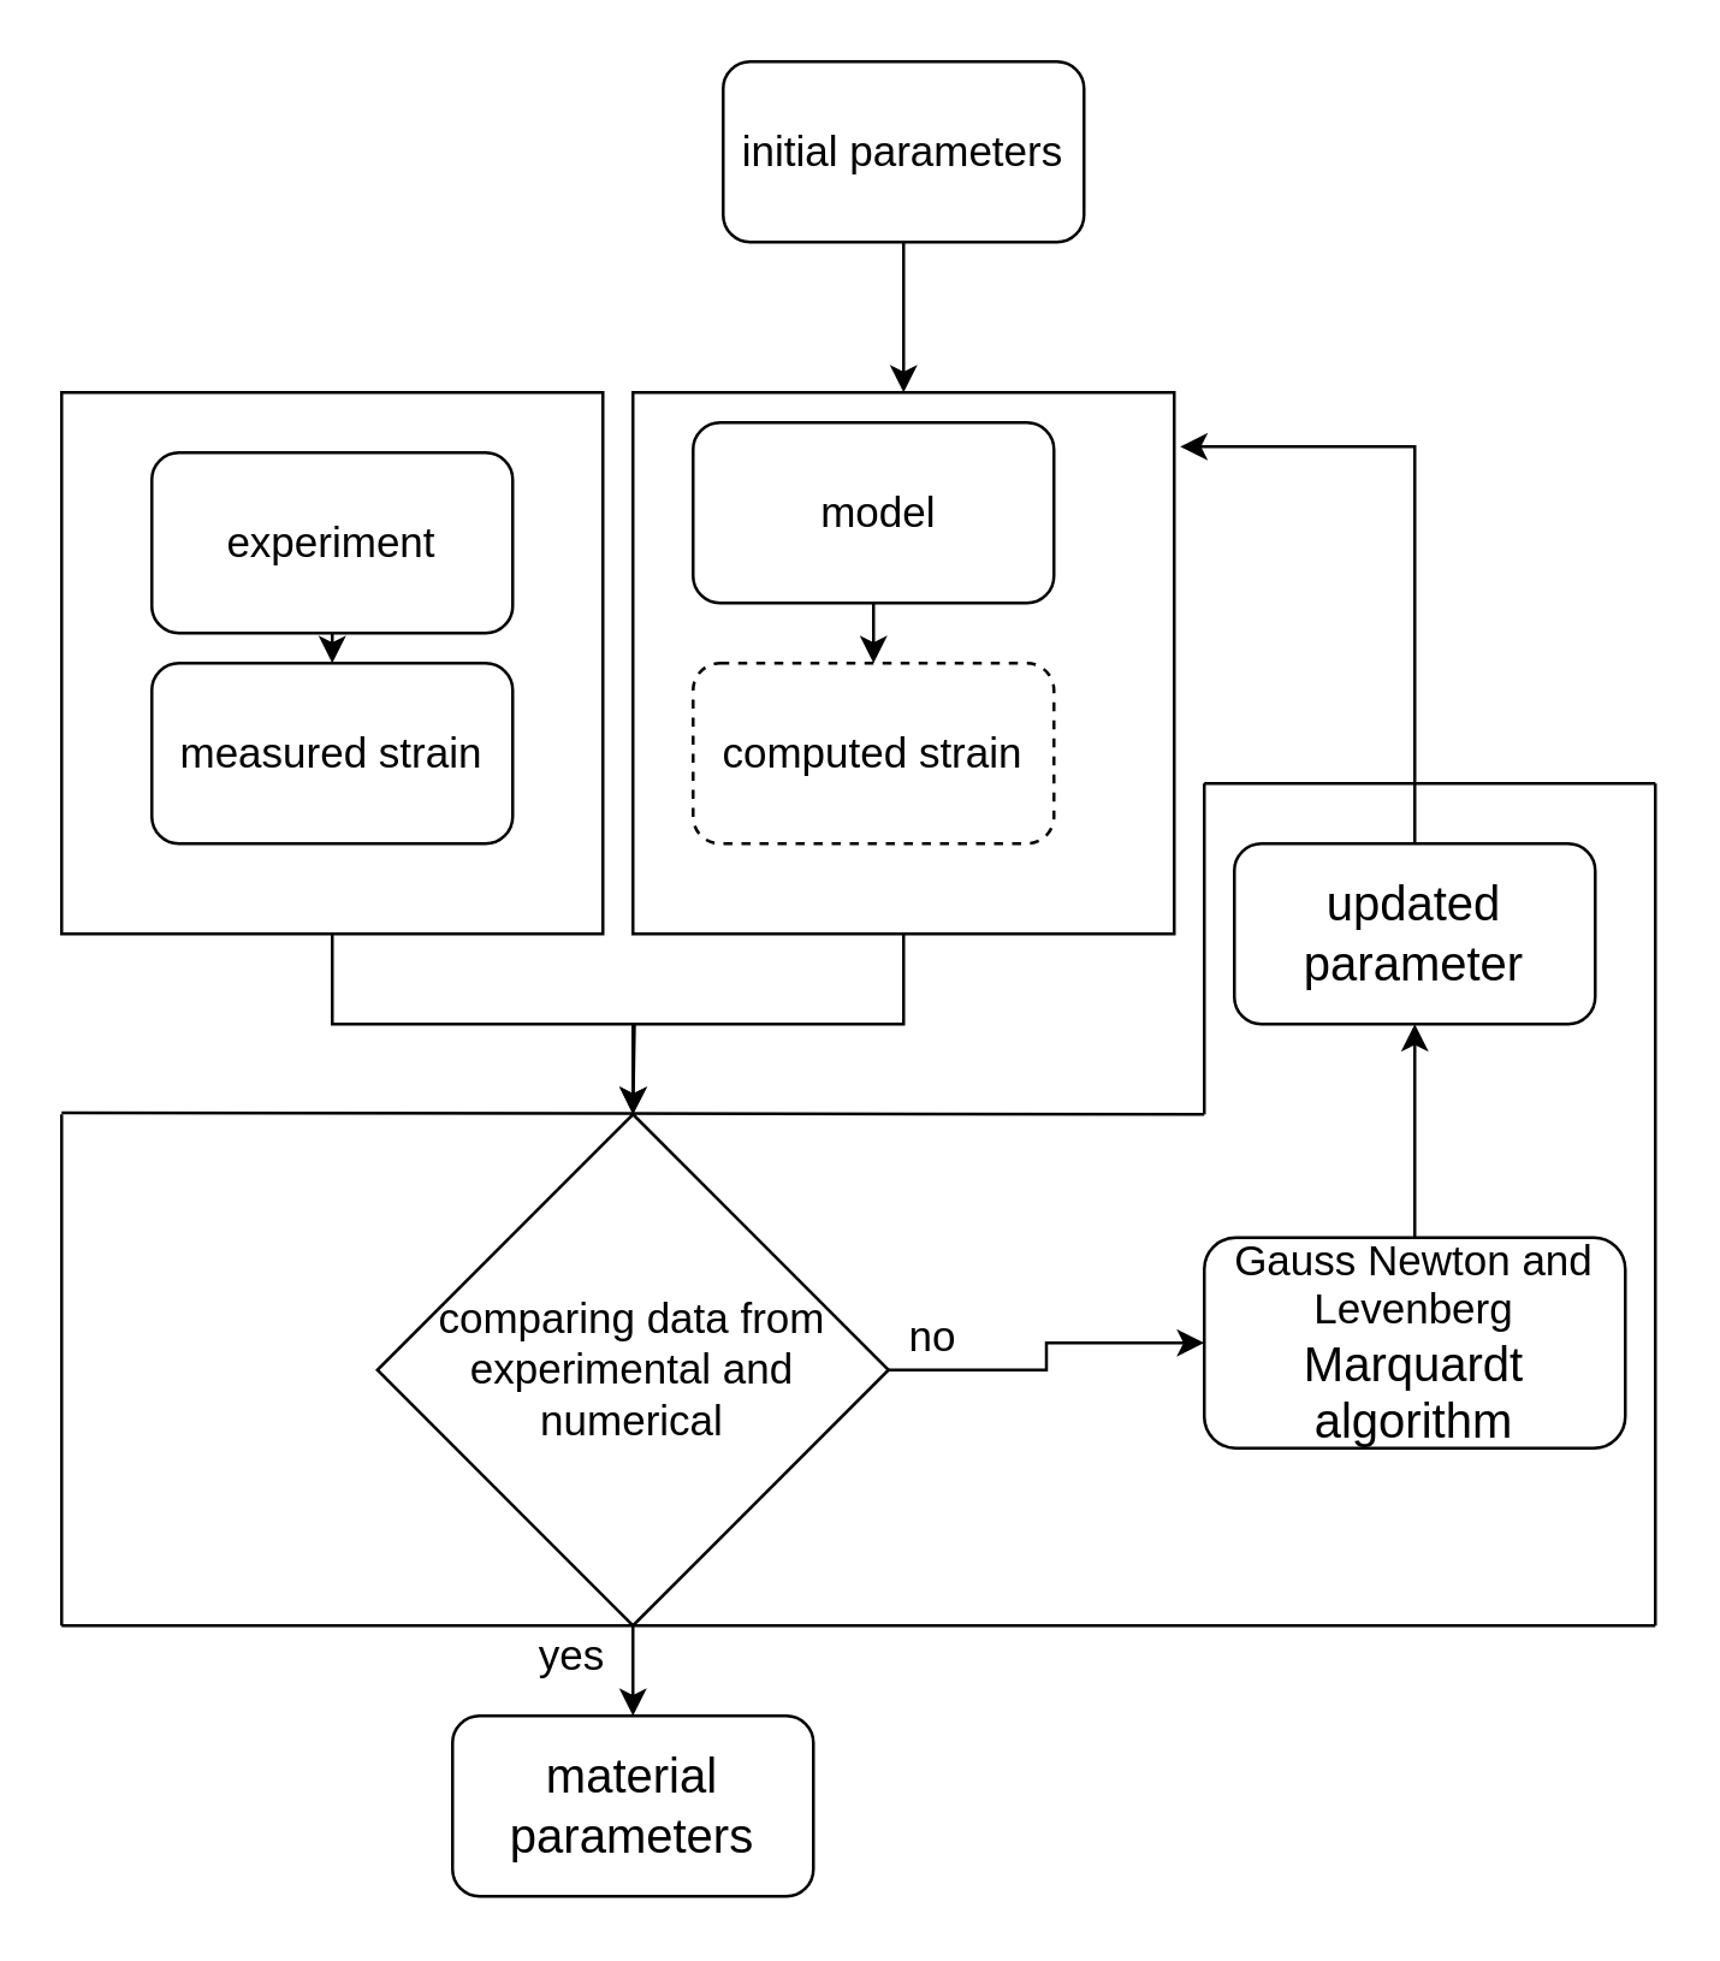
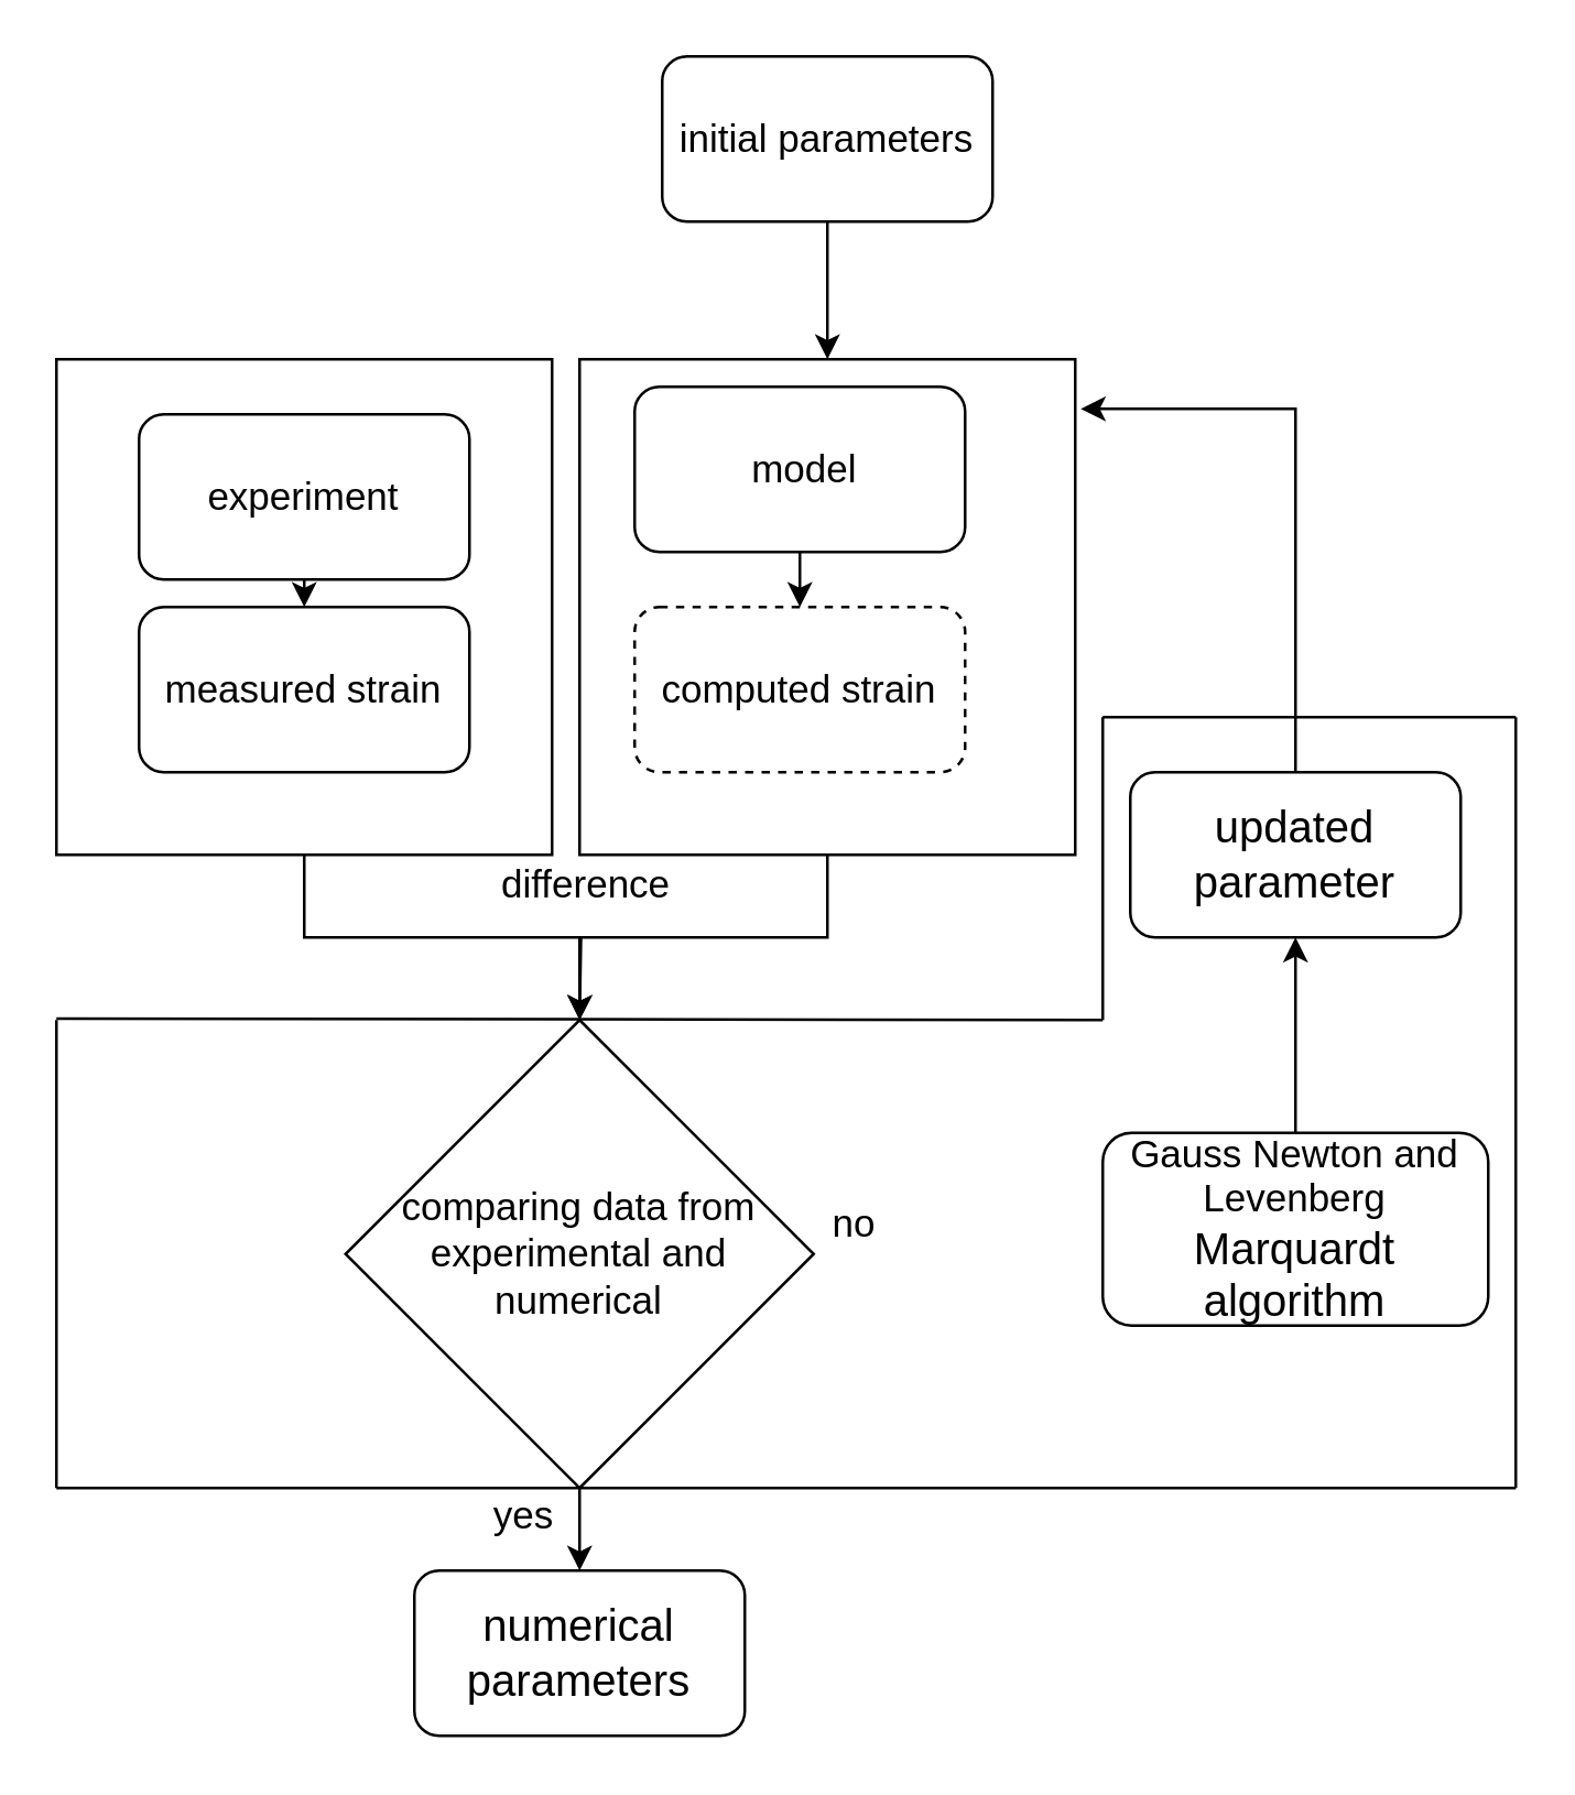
+ <mxCell id="24" value="&lt;font style=&quot;font-size: 14px&quot;&gt;difference&lt;/font&gt;" style="text;html=1;resizable=0;points=[];autosize=1;align=left;verticalAlign=top;spacingTop=-4;" vertex="1" parent="1"><mxGeometry x="180" y="310" width="80" height="20" as="geometry" /></mxCell>
- <mxCell id="15" style="edgeStyle=orthogonalEdgeStyle;rounded=0;orthogonalLoop=1;jettySize=auto;html=1;exitX=1;exitY=0.5;exitDx=0;exitDy=0;" parent="1" source="16" target="18" edge="1"><mxGeometry relative="1" as="geometry"><mxPoint x="360" y="455" as="targetPoint" /></mxGeometry></mxCell>
- <mxCell id="21" value="&lt;font size=&quot;3&quot;&gt;material parameters&lt;br&gt;&lt;/font&gt;" style="rounded=1;whiteSpace=wrap;html=1;shadow=0;" parent="1" vertex="1"><mxGeometry x="150" y="570" width="120" height="60" as="geometry" /></mxCell>
+ <mxCell id="21" value="&lt;font size=&quot;3&quot;&gt;numerical parameters&lt;br&gt;&lt;/font&gt;" style="rounded=1;whiteSpace=wrap;html=1;shadow=0;" parent="1" vertex="1"><mxGeometry x="150" y="570" width="120" height="60" as="geometry" /></mxCell>
